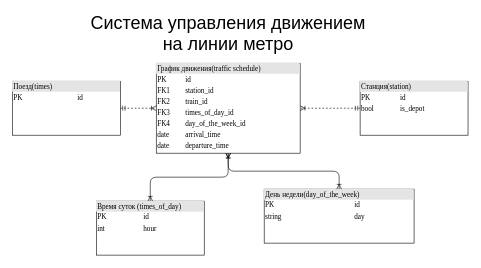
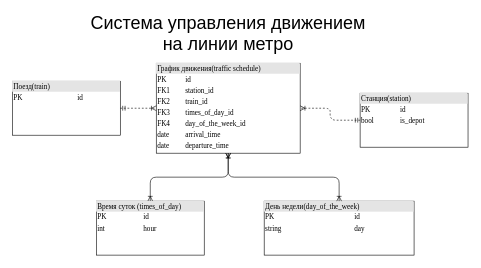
- <mxCell id="3" value="&lt;div style=&quot;box-sizing: border-box ; width: 100% ; background: #e4e4e4 ; padding: 2px&quot;&gt;Поезд(times)&lt;/div&gt;&lt;table style=&quot;width: 100% ; font-size: 1em&quot; cellpadding=&quot;2&quot; cellspacing=&quot;0&quot;&gt;&lt;tbody&gt;&lt;tr&gt;&lt;td&gt;PK&lt;/td&gt;&lt;td&gt;id&lt;/td&gt;&lt;/tr&gt;&lt;tr&gt;&lt;td&gt;&lt;br&gt;&lt;/td&gt;&lt;td&gt;&lt;br&gt;&lt;/td&gt;&lt;/tr&gt;&lt;/tbody&gt;&lt;/table&gt;" style="verticalAlign=top;align=left;overflow=fill;html=1;rounded=0;shadow=0;comic=0;labelBackgroundColor=none;strokeWidth=1;fontFamily=Verdana;fontSize=12" vertex="1" parent="1"><mxGeometry x="20" y="135" width="180" height="90" as="geometry" /></mxCell>
+ <mxCell id="3" value="&lt;div style=&quot;box-sizing: border-box ; width: 100% ; background: #e4e4e4 ; padding: 2px&quot;&gt;Поезд(train)&lt;/div&gt;&lt;table style=&quot;width: 100% ; font-size: 1em&quot; cellpadding=&quot;2&quot; cellspacing=&quot;0&quot;&gt;&lt;tbody&gt;&lt;tr&gt;&lt;td&gt;PK&lt;/td&gt;&lt;td&gt;id&lt;/td&gt;&lt;/tr&gt;&lt;tr&gt;&lt;td&gt;&lt;br&gt;&lt;/td&gt;&lt;td&gt;&lt;br&gt;&lt;/td&gt;&lt;/tr&gt;&lt;/tbody&gt;&lt;/table&gt;" style="verticalAlign=top;align=left;overflow=fill;html=1;rounded=0;shadow=0;comic=0;labelBackgroundColor=none;strokeWidth=1;fontFamily=Verdana;fontSize=12" vertex="1" parent="1"><mxGeometry x="20" y="135" width="180" height="90" as="geometry" /></mxCell>
- <mxCell id="4" value="&lt;div style=&quot;box-sizing: border-box ; width: 100% ; background: #e4e4e4 ; padding: 2px&quot;&gt;Станция(station)&lt;/div&gt;&lt;table style=&quot;width: 100% ; font-size: 1em&quot; cellpadding=&quot;2&quot; cellspacing=&quot;0&quot;&gt;&lt;tbody&gt;&lt;tr&gt;&lt;td&gt;PK&lt;/td&gt;&lt;td&gt;id&lt;/td&gt;&lt;/tr&gt;&lt;tr&gt;&lt;td&gt;bool&lt;/td&gt;&lt;td&gt;is_depot&lt;/td&gt;&lt;/tr&gt;&lt;/tbody&gt;&lt;/table&gt;" style="verticalAlign=top;align=left;overflow=fill;html=1;rounded=0;shadow=0;comic=0;labelBackgroundColor=none;strokeWidth=1;fontFamily=Verdana;fontSize=12" vertex="1" parent="1"><mxGeometry x="600" y="135" width="180" height="90" as="geometry" /></mxCell>
+ <mxCell id="4" value="&lt;div style=&quot;box-sizing: border-box ; width: 100% ; background: #e4e4e4 ; padding: 2px&quot;&gt;Станция(station)&lt;/div&gt;&lt;table style=&quot;width: 100% ; font-size: 1em&quot; cellpadding=&quot;2&quot; cellspacing=&quot;0&quot;&gt;&lt;tbody&gt;&lt;tr&gt;&lt;td&gt;PK&lt;/td&gt;&lt;td&gt;id&lt;/td&gt;&lt;/tr&gt;&lt;tr&gt;&lt;td&gt;bool&lt;/td&gt;&lt;td&gt;is_depot&lt;/td&gt;&lt;/tr&gt;&lt;/tbody&gt;&lt;/table&gt;" style="verticalAlign=top;align=left;overflow=fill;html=1;rounded=0;shadow=0;comic=0;labelBackgroundColor=none;strokeWidth=1;fontFamily=Verdana;fontSize=12" vertex="1" parent="1"><mxGeometry x="600" y="155" width="180" height="90" as="geometry" /></mxCell>
- <mxCell id="10" value="&lt;div style=&quot;box-sizing: border-box ; width: 100% ; background: #e4e4e4 ; padding: 2px&quot;&gt;День недели(day_of_the_week)&lt;/div&gt;&lt;table style=&quot;width: 100% ; font-size: 1em&quot; cellpadding=&quot;2&quot; cellspacing=&quot;0&quot;&gt;&lt;tbody&gt;&lt;tr&gt;&lt;td&gt;PK&lt;/td&gt;&lt;td&gt;id&lt;/td&gt;&lt;/tr&gt;&lt;tr&gt;&lt;td&gt;string&lt;/td&gt;&lt;td&gt;day&lt;/td&gt;&lt;/tr&gt;&lt;/tbody&gt;&lt;/table&gt;" style="verticalAlign=top;align=left;overflow=fill;html=1;rounded=0;shadow=0;comic=0;labelBackgroundColor=none;strokeWidth=1;fontFamily=Verdana;fontSize=12" vertex="1" parent="1"><mxGeometry x="440" y="315" width="250" height="90" as="geometry" /></mxCell>
+ <mxCell id="10" value="&lt;div style=&quot;box-sizing: border-box ; width: 100% ; background: #e4e4e4 ; padding: 2px&quot;&gt;День недели(day_of_the_week)&lt;/div&gt;&lt;table style=&quot;width: 100% ; font-size: 1em&quot; cellpadding=&quot;2&quot; cellspacing=&quot;0&quot;&gt;&lt;tbody&gt;&lt;tr&gt;&lt;td&gt;PK&lt;/td&gt;&lt;td&gt;id&lt;/td&gt;&lt;/tr&gt;&lt;tr&gt;&lt;td&gt;string&lt;/td&gt;&lt;td&gt;day&lt;/td&gt;&lt;/tr&gt;&lt;/tbody&gt;&lt;/table&gt;" style="verticalAlign=top;align=left;overflow=fill;html=1;rounded=0;shadow=0;comic=0;labelBackgroundColor=none;strokeWidth=1;fontFamily=Verdana;fontSize=12" vertex="1" parent="1"><mxGeometry x="440" y="335" width="250" height="90" as="geometry" /></mxCell>
